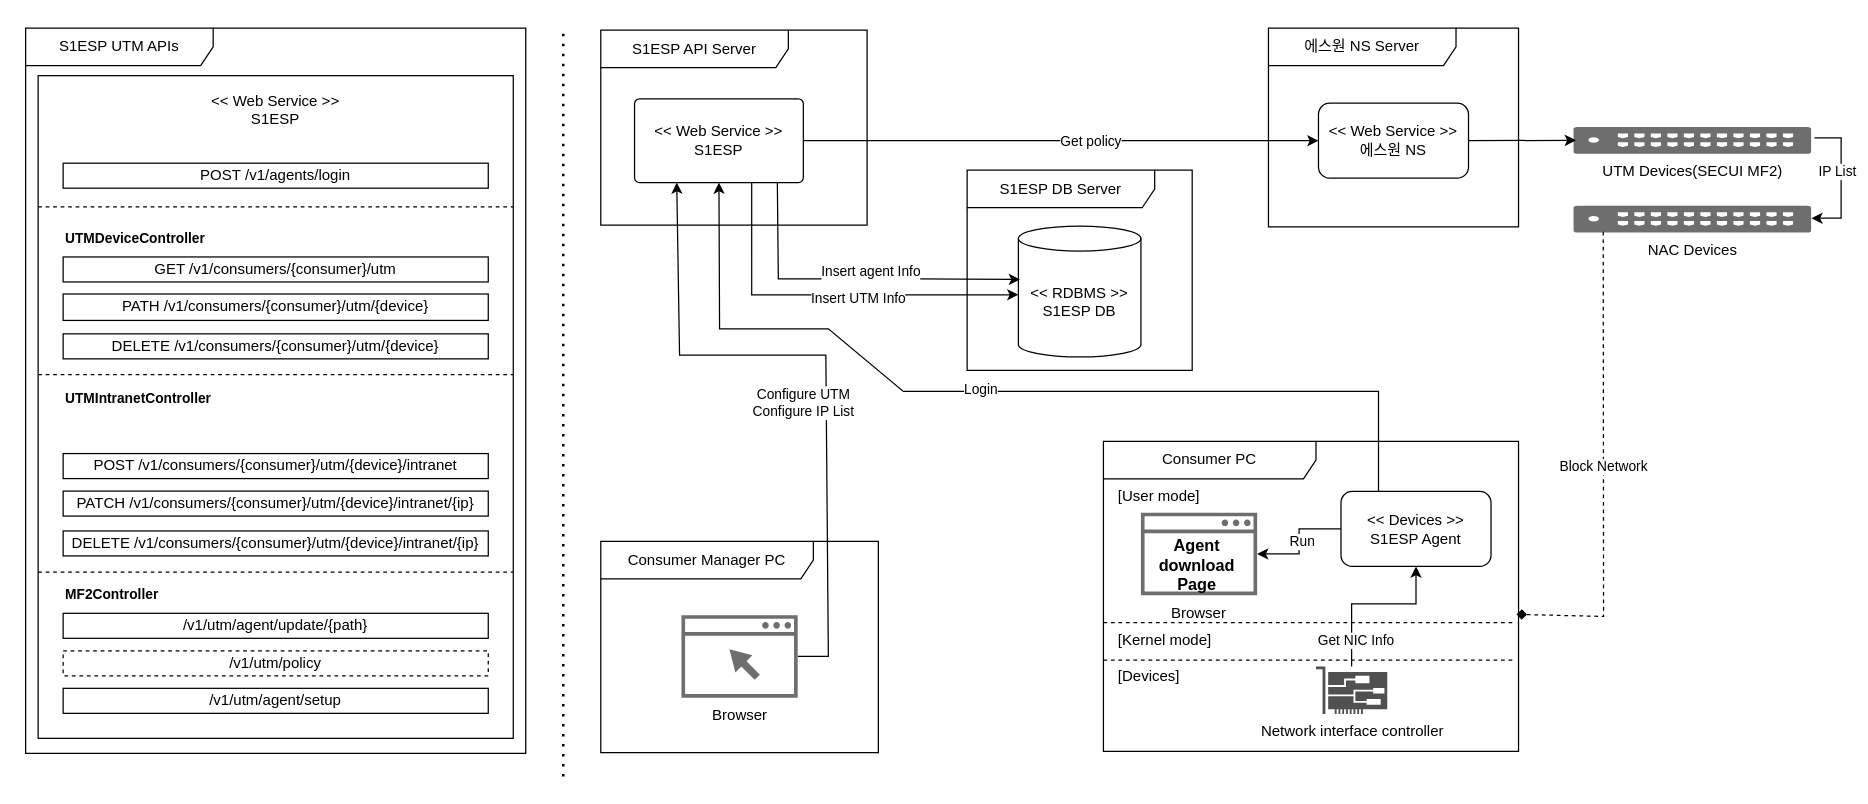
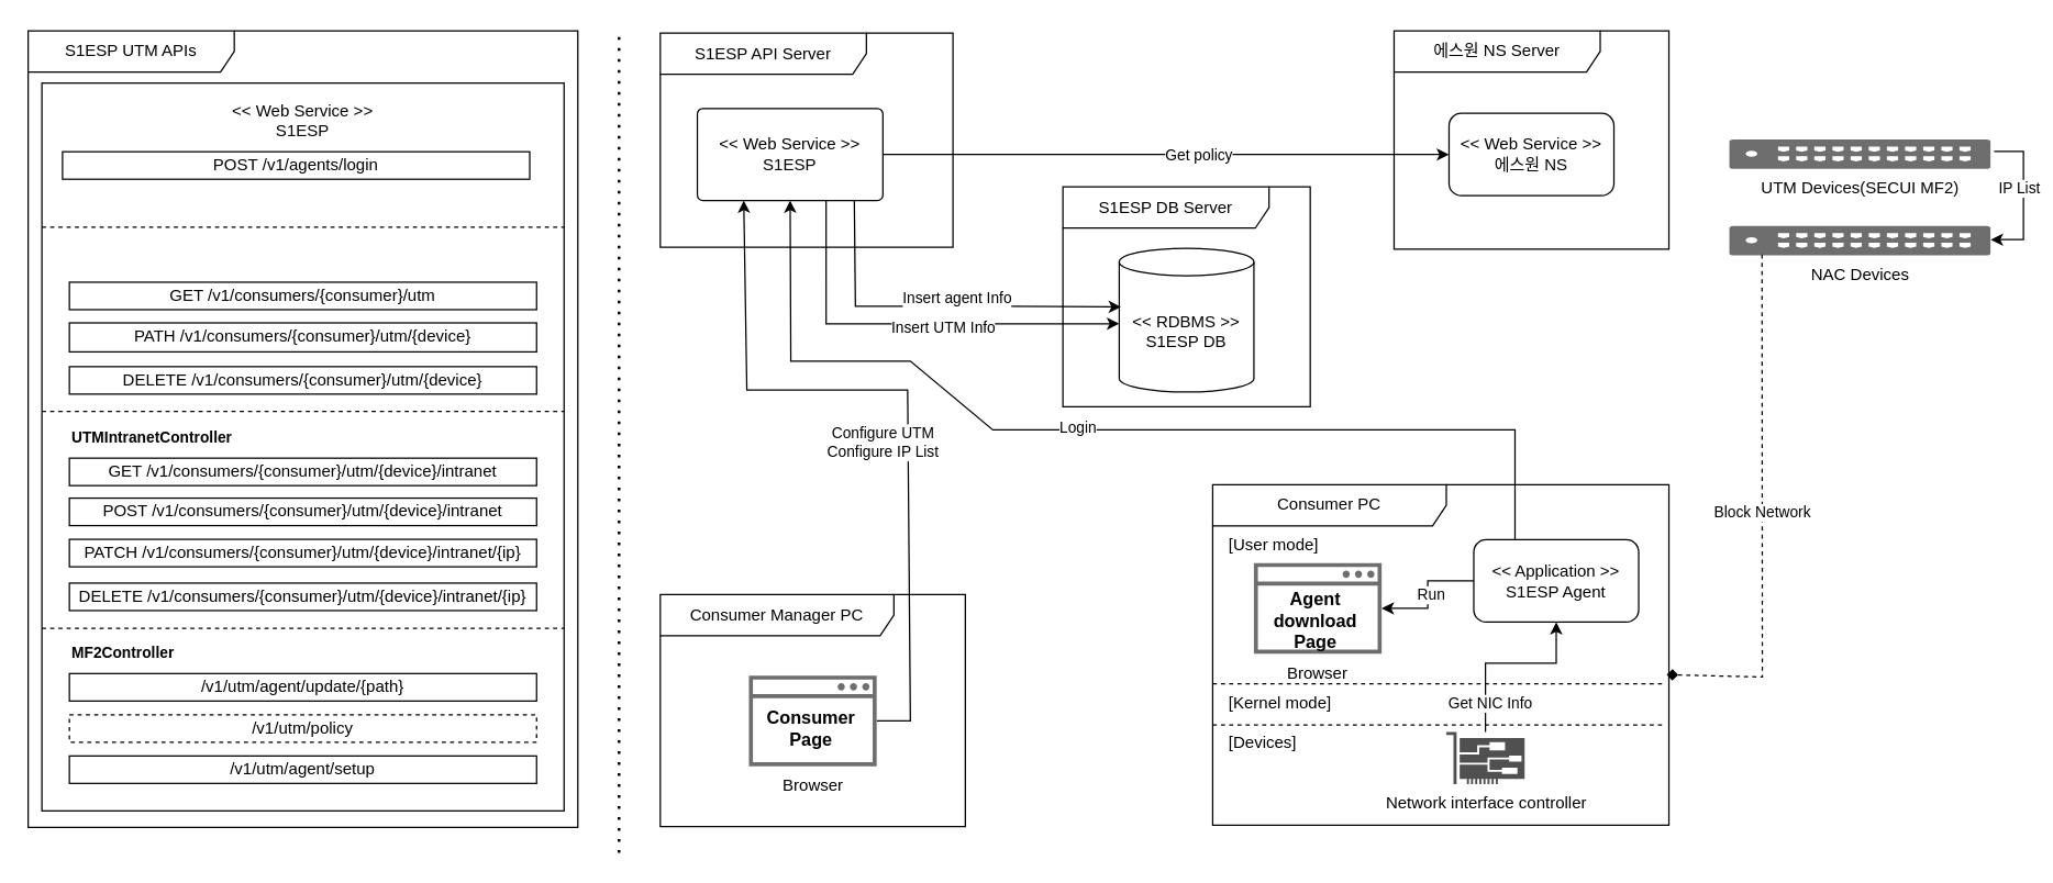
- <mxCell id="20" style="rounded=0;orthogonalLoop=1;jettySize=auto;html=1;exitX=1;exitY=0.5;exitDx=0;exitDy=0;entryX=0.01;entryY=0.499;entryDx=0;entryDy=0;entryPerimeter=0;" edge="1" parent="1" source="23" target="19"><mxGeometry relative="1" as="geometry"><mxPoint x="1361.68" y="71.38" as="sourcePoint" /><mxPoint x="1971.68" y="-198.62" as="targetPoint" /></mxGeometry></mxCell>
- <mxCell id="38" value="POST&amp;nbsp;/v1/agents/login" style="rounded=0;whiteSpace=wrap;html=1;" vertex="1" parent="1"><mxGeometry x="50" y="130" width="340" height="20" as="geometry" /></mxCell>
+ <mxCell id="38" value="POST&amp;nbsp;/v1/agents/login" style="rounded=0;whiteSpace=wrap;html=1;" vertex="1" parent="1"><mxGeometry x="45" y="110" width="340" height="20" as="geometry" /></mxCell>
- <mxCell id="44" value="&lt;span style=&quot;font-size: 11px;&quot;&gt;&lt;b style=&quot;font-size: 11px;&quot;&gt;UTMDeviceController&lt;/b&gt;&lt;/span&gt;" style="text;html=1;align=left;verticalAlign=middle;whiteSpace=wrap;rounded=0;fontSize=11;" vertex="1" parent="1"><mxGeometry x="50" y="175" width="190" height="30" as="geometry" /></mxCell>
+ <mxCell id="31" value="GET /v1/consumers/{consumer}/utm/{device}/intranet" style="rounded=0;whiteSpace=wrap;html=1;" vertex="1" parent="1"><mxGeometry x="50" y="333.13" width="340" height="20" as="geometry" /></mxCell>
- <mxCell id="9" value="&lt;div&gt;&amp;lt;&amp;lt; Devices &amp;gt;&amp;gt;&lt;/div&gt;S1ESP Agent" style="rounded=1;whiteSpace=wrap;html=1;" vertex="1" parent="4"><mxGeometry x="190" y="40" width="120" height="60" as="geometry" /></mxCell>
+ <mxCell id="9" value="&lt;div&gt;&amp;lt;&amp;lt; Application &amp;gt;&amp;gt;&lt;/div&gt;S1ESP Agent" style="rounded=1;whiteSpace=wrap;html=1;" vertex="1" parent="4"><mxGeometry x="190" y="40" width="120" height="60" as="geometry" /></mxCell>
+ <mxCell id="56" value="&lt;font style=&quot;font-size: 13px;&quot;&gt;&lt;b&gt;Consumer&lt;br&gt;Page&lt;/b&gt;&lt;/font&gt;" style="text;html=1;align=center;verticalAlign=middle;whiteSpace=wrap;rounded=0;fillColor=default;" vertex="1" parent="54"><mxGeometry x="74.52" y="77.41" width="70" height="39.47" as="geometry" /></mxCell>
